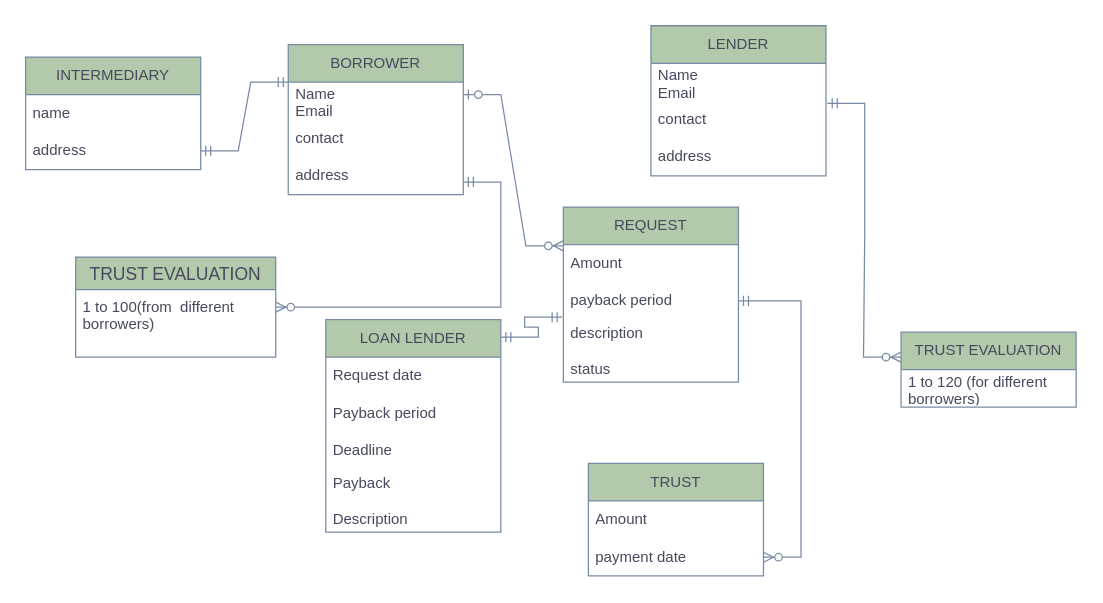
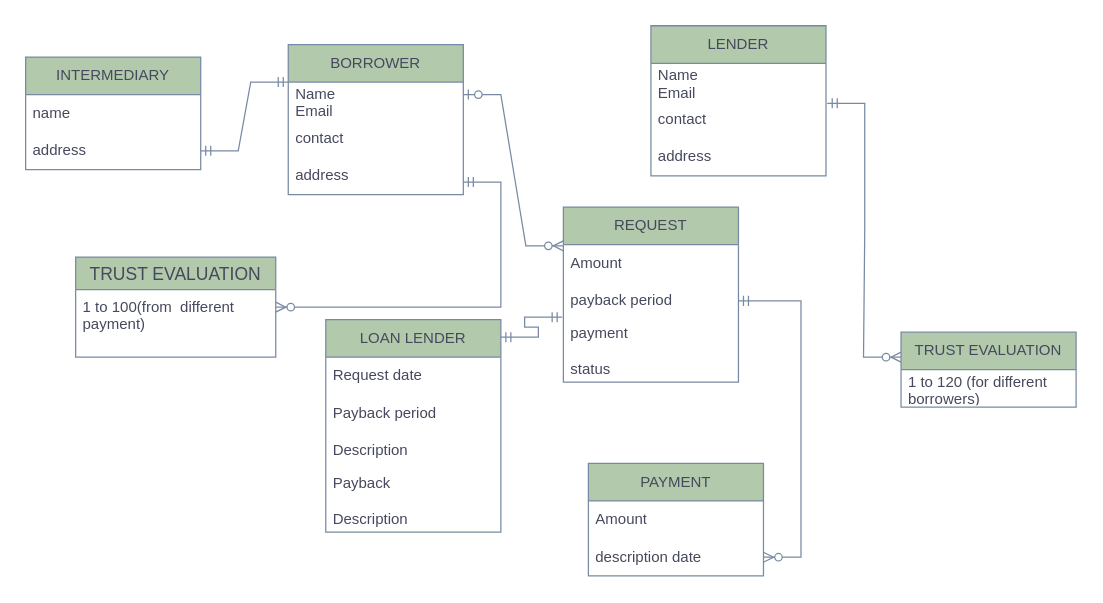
- <mxCell id="32" value="1 to 100(from  different &#10;borrowers)&#10;&#10;&#10;" style="text;strokeColor=none;fillColor=none;spacingLeft=4;spacingRight=4;overflow=hidden;rotatable=0;points=[[0,0.5],[1,0.5]];portConstraint=eastwest;fontSize=12;fontColor=#46495D;" parent="31" vertex="1"><mxGeometry y="26" width="160" height="54" as="geometry" /></mxCell>
+ <mxCell id="32" value="1 to 100(from  different &#10;payment)&#10;&#10;&#10;" style="text;strokeColor=none;fillColor=none;spacingLeft=4;spacingRight=4;overflow=hidden;rotatable=0;points=[[0,0.5],[1,0.5]];portConstraint=eastwest;fontSize=12;fontColor=#46495D;" parent="31" vertex="1"><mxGeometry y="26" width="160" height="54" as="geometry" /></mxCell>
- <mxCell id="21" value="description&lt;br&gt;&lt;br&gt;status" style="text;strokeColor=none;fillColor=none;align=left;verticalAlign=middle;spacingLeft=4;spacingRight=4;overflow=hidden;points=[[0,0.5],[1,0.5]];portConstraint=eastwest;rotatable=0;whiteSpace=wrap;html=1;labelBackgroundColor=none;fontColor=#46495D;" parent="18" vertex="1"><mxGeometry y="90" width="140" height="50" as="geometry" /></mxCell>
+ <mxCell id="21" value="payment&lt;br&gt;&lt;br&gt;status" style="text;strokeColor=none;fillColor=none;align=left;verticalAlign=middle;spacingLeft=4;spacingRight=4;overflow=hidden;points=[[0,0.5],[1,0.5]];portConstraint=eastwest;rotatable=0;whiteSpace=wrap;html=1;labelBackgroundColor=none;fontColor=#46495D;" parent="18" vertex="1"><mxGeometry y="90" width="140" height="50" as="geometry" /></mxCell>
- <mxCell id="16" value="Deadline" style="text;strokeColor=none;fillColor=none;align=left;verticalAlign=middle;spacingLeft=4;spacingRight=4;overflow=hidden;points=[[0,0.5],[1,0.5]];portConstraint=eastwest;rotatable=0;whiteSpace=wrap;html=1;labelBackgroundColor=none;fontColor=#46495D;" parent="13" vertex="1"><mxGeometry y="90" width="140" height="30" as="geometry" /></mxCell>
+ <mxCell id="16" value="Description" style="text;strokeColor=none;fillColor=none;align=left;verticalAlign=middle;spacingLeft=4;spacingRight=4;overflow=hidden;points=[[0,0.5],[1,0.5]];portConstraint=eastwest;rotatable=0;whiteSpace=wrap;html=1;labelBackgroundColor=none;fontColor=#46495D;" parent="13" vertex="1"><mxGeometry y="90" width="140" height="30" as="geometry" /></mxCell>
- <mxCell id="22" value="TRUST" style="swimlane;fontStyle=0;childLayout=stackLayout;horizontal=1;startSize=30;horizontalStack=0;resizeParent=1;resizeParentMax=0;resizeLast=0;collapsible=1;marginBottom=0;whiteSpace=wrap;html=1;labelBackgroundColor=none;fillColor=#B2C9AB;strokeColor=#788AA3;fontColor=#46495D;" parent="1" vertex="1"><mxGeometry x="470" y="370" width="140" height="90" as="geometry" /></mxCell>
+ <mxCell id="22" value="PAYMENT" style="swimlane;fontStyle=0;childLayout=stackLayout;horizontal=1;startSize=30;horizontalStack=0;resizeParent=1;resizeParentMax=0;resizeLast=0;collapsible=1;marginBottom=0;whiteSpace=wrap;html=1;labelBackgroundColor=none;fillColor=#B2C9AB;strokeColor=#788AA3;fontColor=#46495D;" parent="1" vertex="1"><mxGeometry x="470" y="370" width="140" height="90" as="geometry" /></mxCell>
- <mxCell id="24" value="payment date" style="text;strokeColor=none;fillColor=none;align=left;verticalAlign=middle;spacingLeft=4;spacingRight=4;overflow=hidden;points=[[0,0.5],[1,0.5]];portConstraint=eastwest;rotatable=0;whiteSpace=wrap;html=1;labelBackgroundColor=none;fontColor=#46495D;" parent="22" vertex="1"><mxGeometry y="60" width="140" height="30" as="geometry" /></mxCell>
+ <mxCell id="24" value="description date" style="text;strokeColor=none;fillColor=none;align=left;verticalAlign=middle;spacingLeft=4;spacingRight=4;overflow=hidden;points=[[0,0.5],[1,0.5]];portConstraint=eastwest;rotatable=0;whiteSpace=wrap;html=1;labelBackgroundColor=none;fontColor=#46495D;" parent="22" vertex="1"><mxGeometry y="60" width="140" height="30" as="geometry" /></mxCell>
